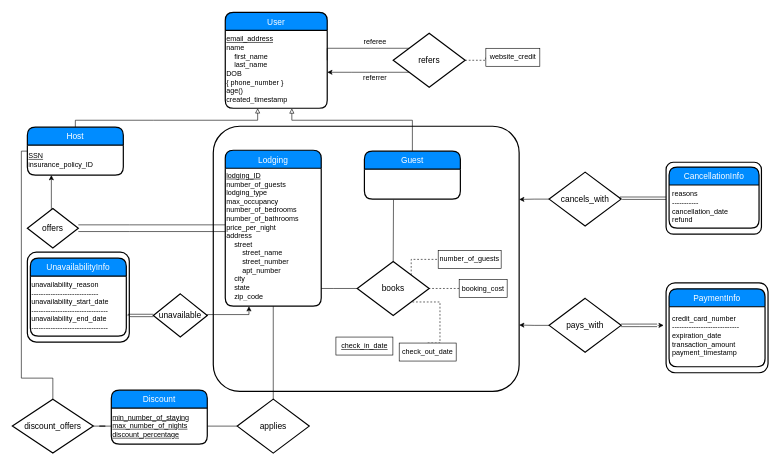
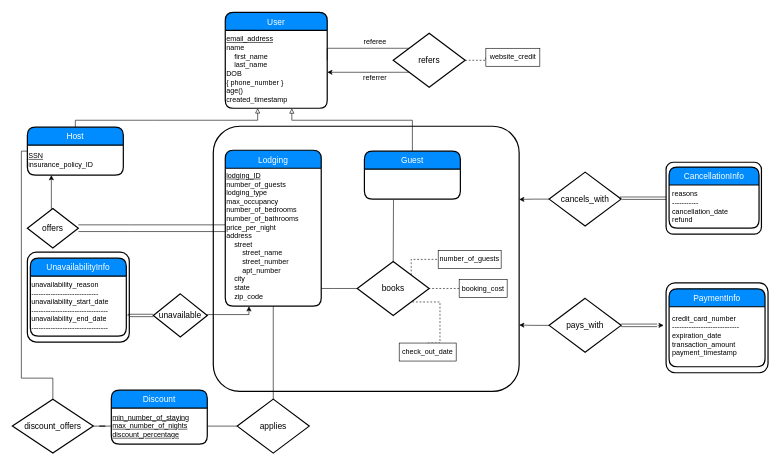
- <mxCell id="50" value="&lt;u&gt;check_in_date&lt;/u&gt;" style="rounded=0;whiteSpace=wrap;html=1;" parent="1" vertex="1"><mxGeometry x="559.5" y="561.5" width="95" height="30" as="geometry" /></mxCell>
